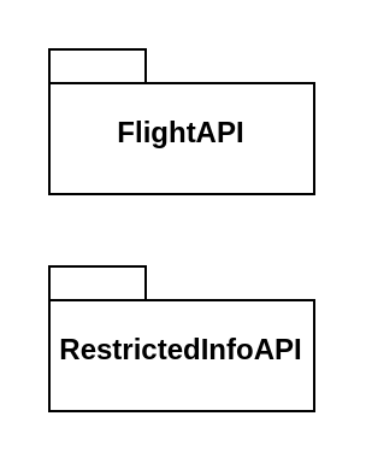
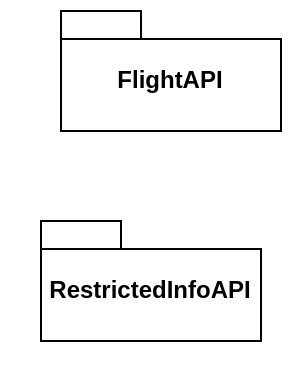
- <mxCell id="2" value="FlightAPI" style="shape=folder;fontStyle=1;spacingTop=10;tabWidth=40;tabHeight=14;tabPosition=left;html=1;whiteSpace=wrap;" vertex="1" parent="1"><mxGeometry x="20" y="20" width="110" height="60" as="geometry" /></mxCell>
+ <mxCell id="2" value="FlightAPI" style="shape=folder;fontStyle=1;spacingTop=10;tabWidth=40;tabHeight=14;tabPosition=left;html=1;whiteSpace=wrap;" vertex="1" parent="1"><mxGeometry x="30" y="5" width="110" height="60" as="geometry" /></mxCell>
